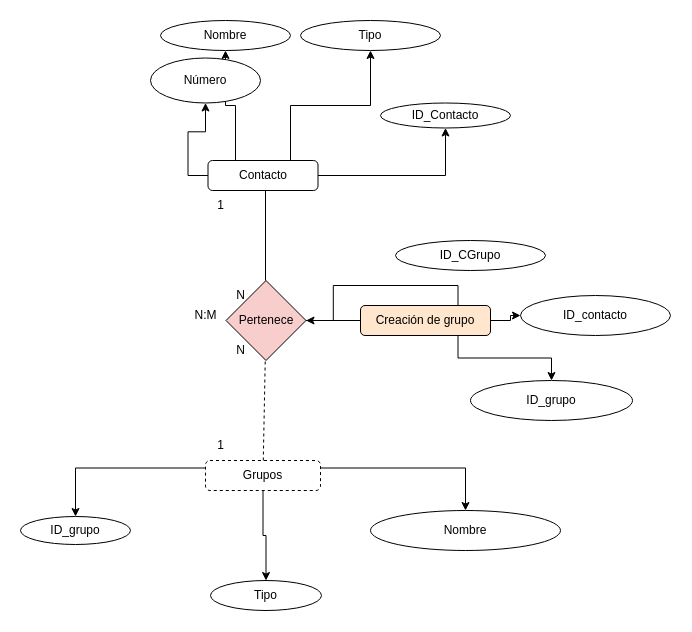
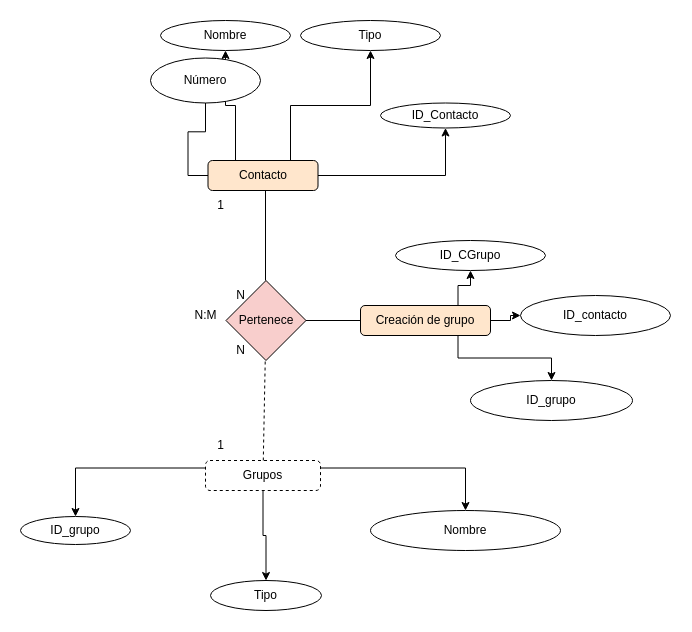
- <mxCell id="4" style="edgeStyle=orthogonalEdgeStyle;rounded=0;orthogonalLoop=1;jettySize=auto;html=1;exitX=0;exitY=0.5;exitDx=0;exitDy=0;" edge="1" parent="1" source="6" target="13"><mxGeometry relative="1" as="geometry"><mxPoint x="140" y="115" as="targetPoint" /></mxGeometry></mxCell>
+ <mxCell id="4" style="edgeStyle=orthogonalEdgeStyle;rounded=0;orthogonalLoop=1;jettySize=auto;html=1;exitX=0;exitY=0.5;exitDx=0;exitDy=0;endArrow=none;" edge="1" parent="1" source="6" target="13"><mxGeometry relative="1" as="geometry"><mxPoint x="140" y="115" as="targetPoint" /></mxGeometry></mxCell>
- <mxCell id="6" value="Contacto" style="rounded=1;whiteSpace=wrap;html=1;" vertex="1" parent="1"><mxGeometry x="207.5" y="160" width="110" height="30" as="geometry" /></mxCell>
+ <mxCell id="6" value="Contacto" style="rounded=1;whiteSpace=wrap;html=1;fillColor=#ffe6cc;" vertex="1" parent="1"><mxGeometry x="207.5" y="160" width="110" height="30" as="geometry" /></mxCell>
- <mxCell id="26" style="edgeStyle=orthogonalEdgeStyle;rounded=0;orthogonalLoop=1;jettySize=auto;html=1;exitX=0.75;exitY=0;exitDx=0;exitDy=0;" edge="1" parent="1" source="29" target="35"><mxGeometry relative="1" as="geometry"><mxPoint x="490" y="180" as="targetPoint" /></mxGeometry></mxCell>
+ <mxCell id="26" style="edgeStyle=orthogonalEdgeStyle;rounded=0;orthogonalLoop=1;jettySize=auto;html=1;exitX=0.75;exitY=0;exitDx=0;exitDy=0;" edge="1" parent="1" source="29" target="30"><mxGeometry relative="1" as="geometry"><mxPoint x="490" y="180" as="targetPoint" /></mxGeometry></mxCell>
